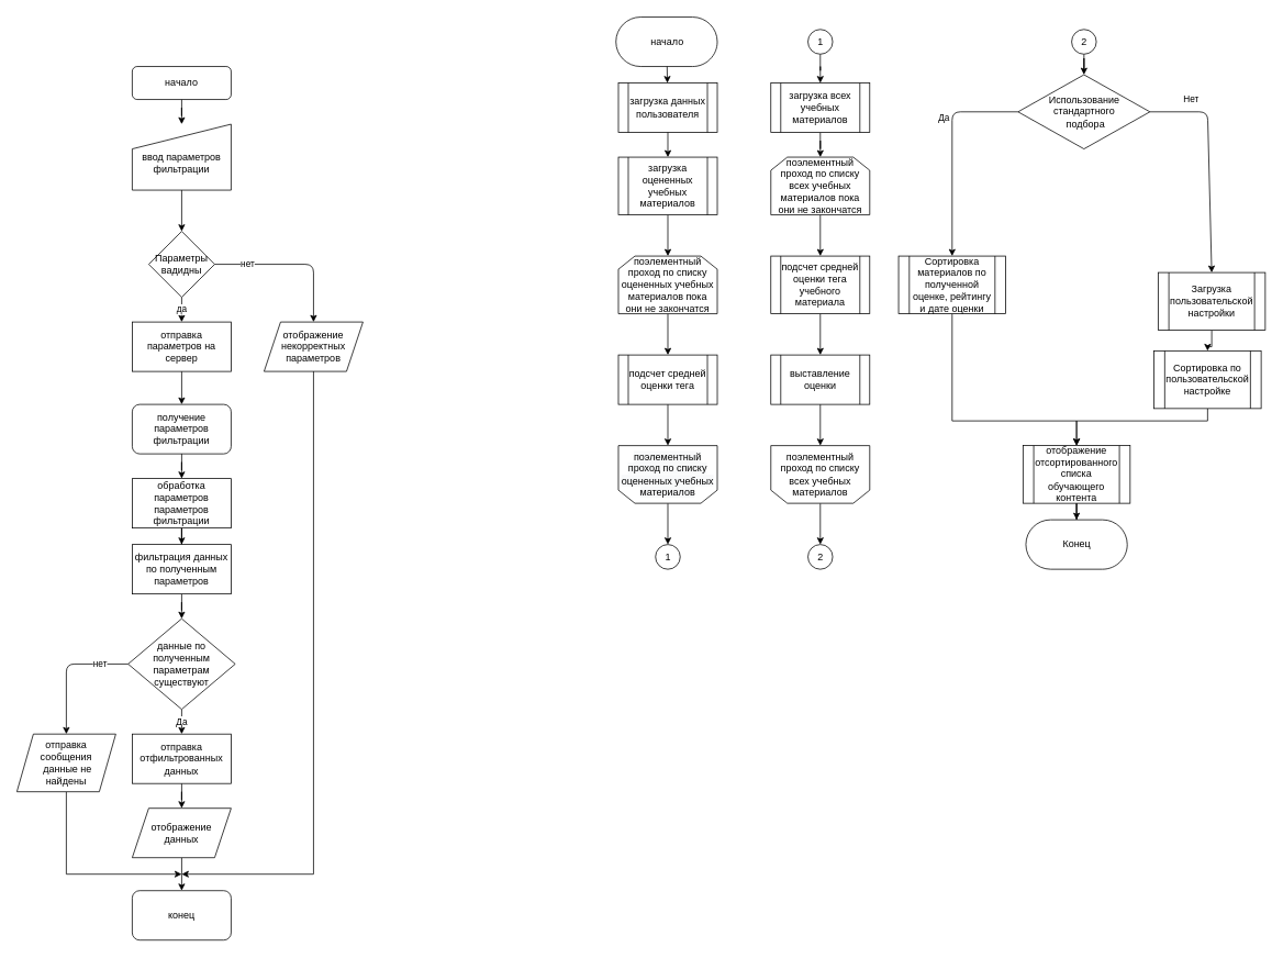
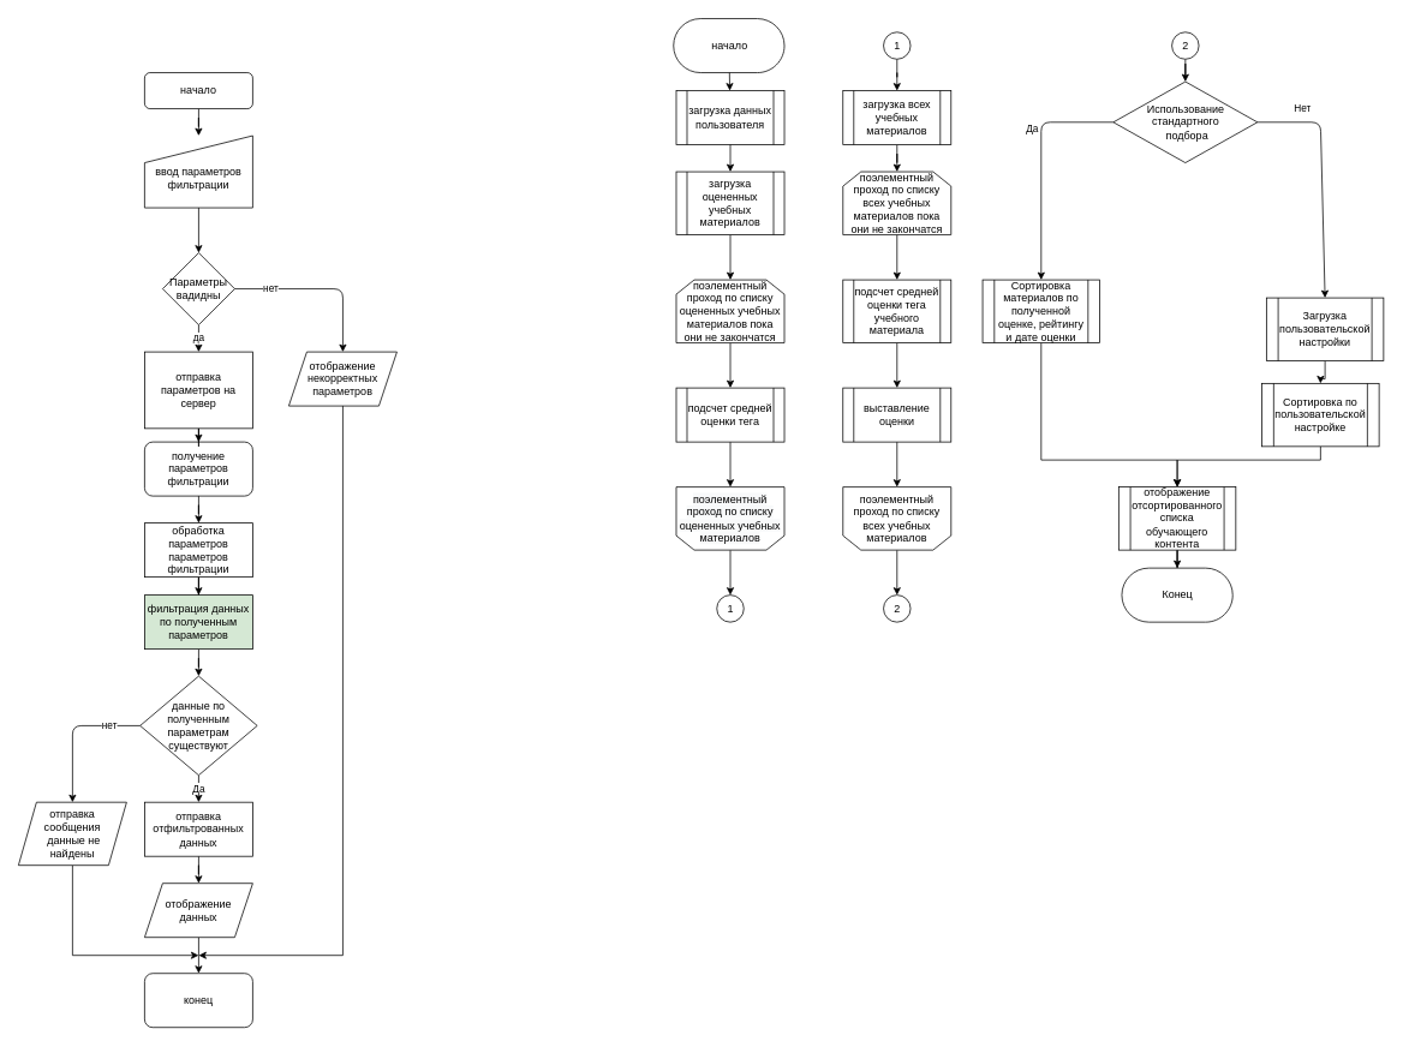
- <mxCell id="19" value="отправка параметров на сервер" style="rounded=0;whiteSpace=wrap;html=1;" parent="1" vertex="1"><mxGeometry x="160" y="390" width="120" height="60" as="geometry" /></mxCell>
+ <mxCell id="19" value="отправка параметров на сервер" style="rounded=0;whiteSpace=wrap;html=1;" parent="1" vertex="1"><mxGeometry x="160" y="390" width="120" height="85" as="geometry" /></mxCell>
- <mxCell id="9" value="фильтрация данных по полученным параметров" style="rounded=0;whiteSpace=wrap;html=1;" parent="1" vertex="1"><mxGeometry x="160" y="660" width="120" height="60" as="geometry" /></mxCell>
+ <mxCell id="9" value="фильтрация данных по полученным параметров" style="rounded=0;whiteSpace=wrap;html=1;fillColor=#d5e8d4;" parent="1" vertex="1"><mxGeometry x="160" y="660" width="120" height="60" as="geometry" /></mxCell>
